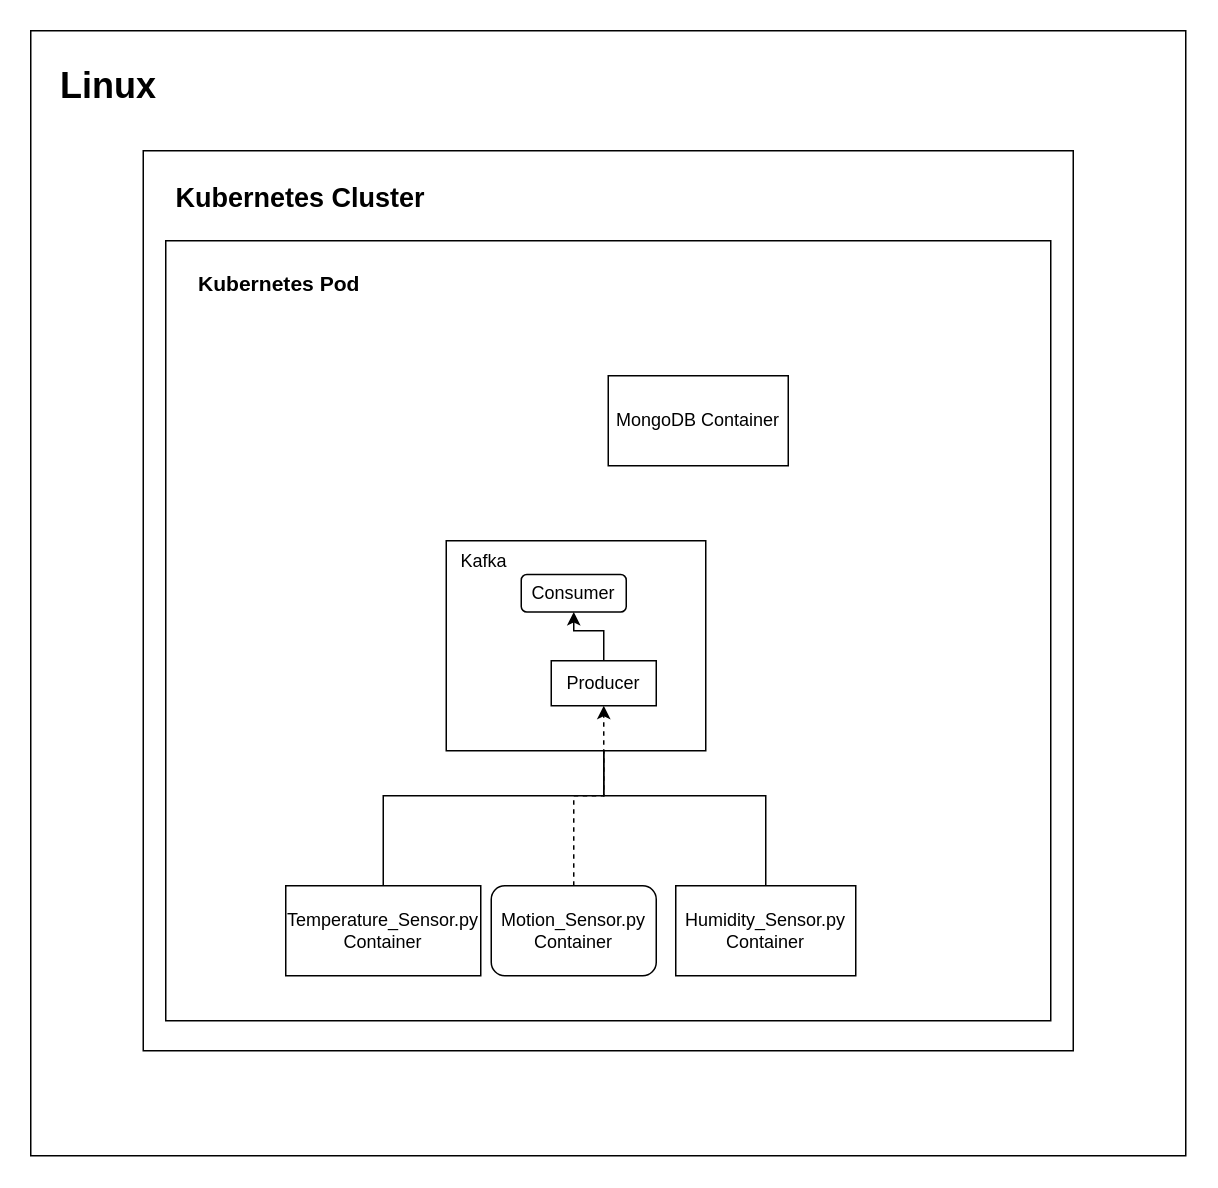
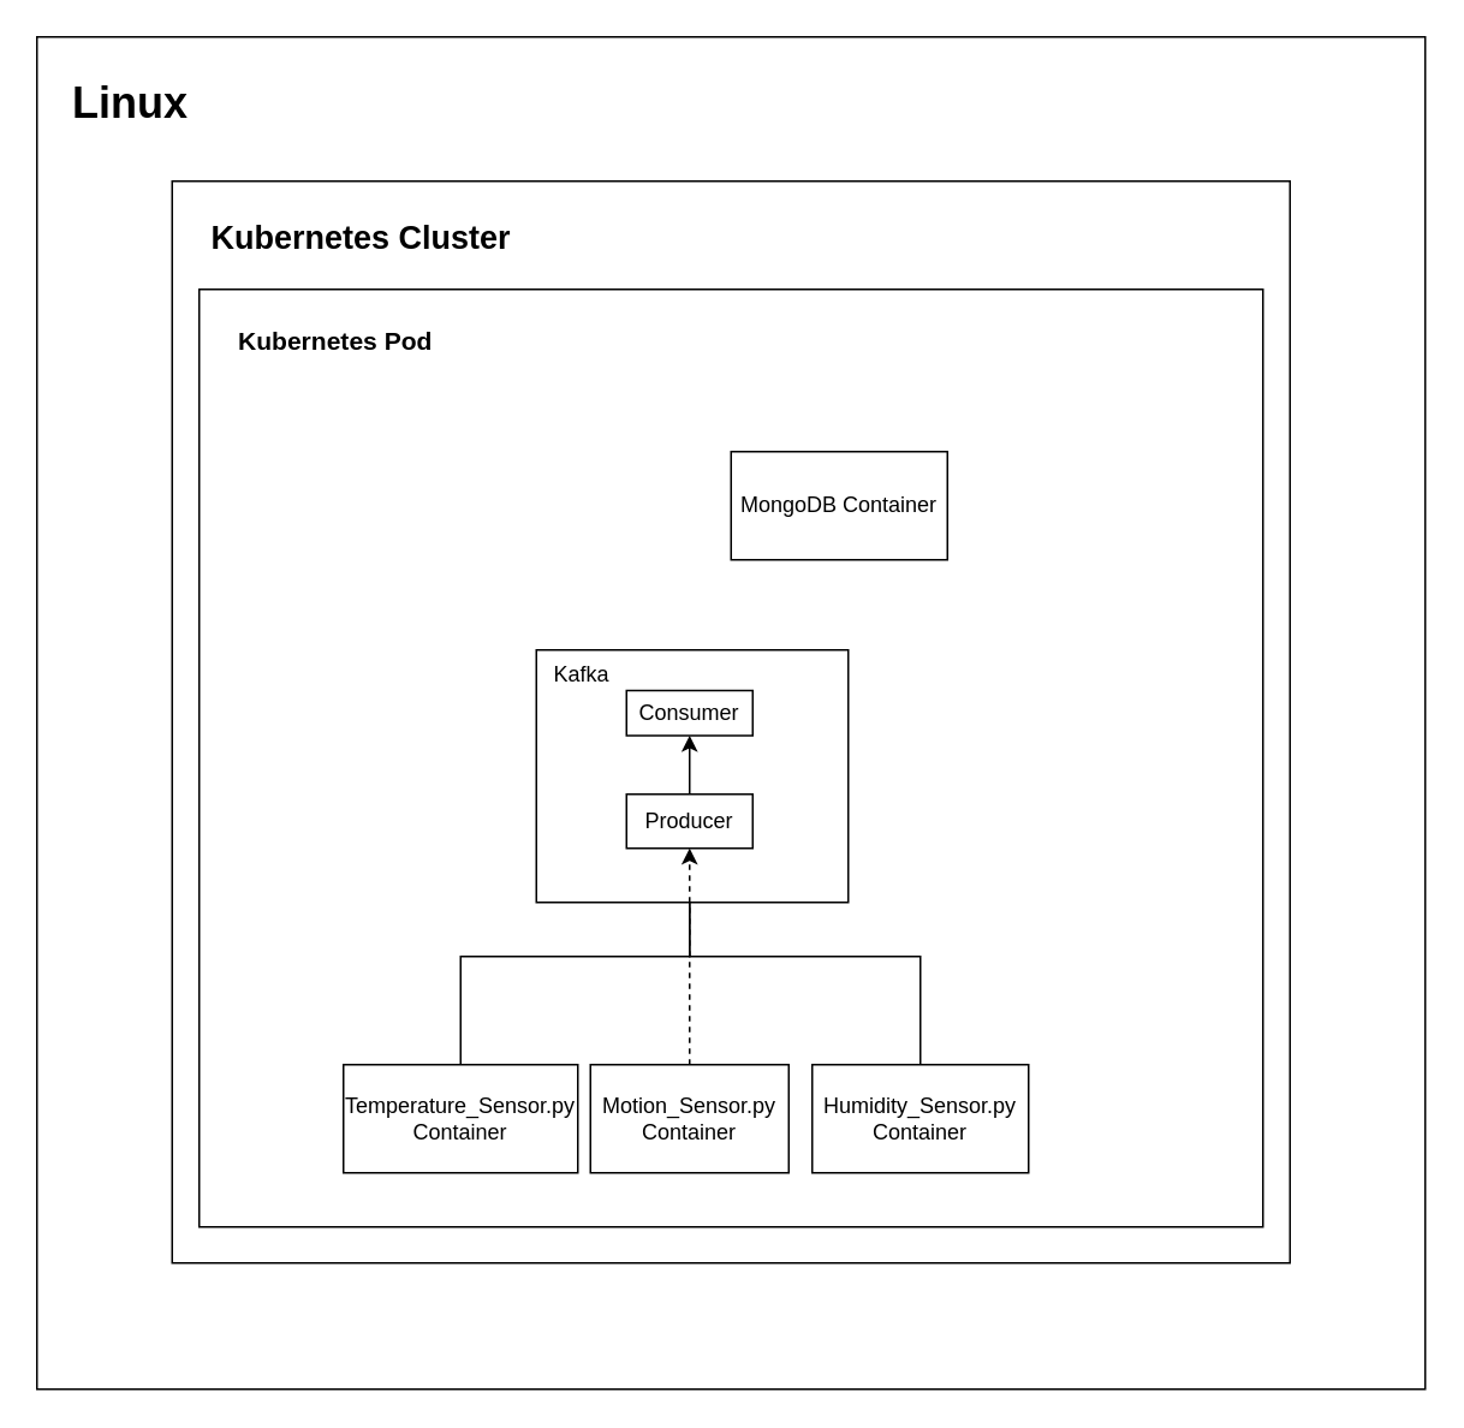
- <mxCell id="14" value="Consumer" style="whiteSpace=wrap;html=1;rounded=1;" vertex="1" parent="1"><mxGeometry x="347" y="382.5" width="70" height="25" as="geometry" /></mxCell>
+ <mxCell id="14" value="Consumer" style="rounded=0;whiteSpace=wrap;html=1;" vertex="1" parent="1"><mxGeometry x="347" y="382.5" width="70" height="25" as="geometry" /></mxCell>
- <mxCell id="13" value="Producer" style="rounded=0;whiteSpace=wrap;html=1;" vertex="1" parent="1"><mxGeometry x="367" y="440" width="70" height="30" as="geometry" /></mxCell>
+ <mxCell id="13" value="Producer" style="rounded=0;whiteSpace=wrap;html=1;" vertex="1" parent="1"><mxGeometry x="347" y="440" width="70" height="30" as="geometry" /></mxCell>
- <mxCell id="8" value="Motion_Sensor.py&lt;br&gt;&lt;div&gt;Container&lt;/div&gt;" style="whiteSpace=wrap;html=1;rounded=1;" parent="1" vertex="1"><mxGeometry x="327" y="590" width="110" height="60" as="geometry" /></mxCell>
+ <mxCell id="8" value="Motion_Sensor.py&lt;br&gt;&lt;div&gt;Container&lt;/div&gt;" style="rounded=0;whiteSpace=wrap;html=1;" parent="1" vertex="1"><mxGeometry x="327" y="590" width="110" height="60" as="geometry" /></mxCell>
